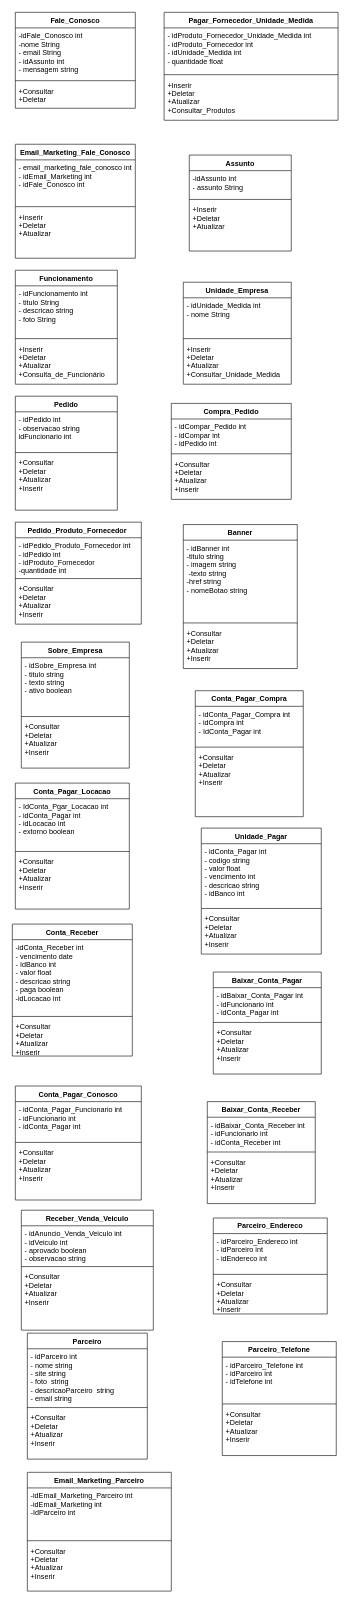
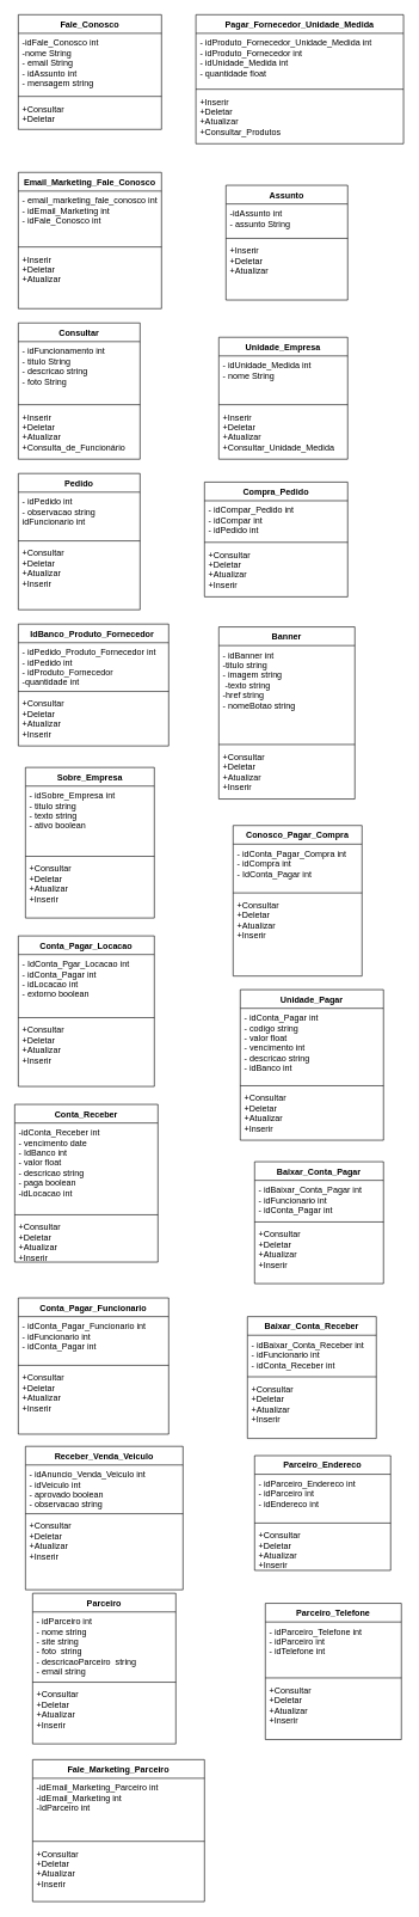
- <mxCell id="18" value="Funcionamento" style="swimlane;fontStyle=1;align=center;verticalAlign=top;childLayout=stackLayout;horizontal=1;startSize=26;horizontalStack=0;resizeParent=1;resizeParentMax=0;resizeLast=0;collapsible=1;marginBottom=0;" vertex="1" parent="1"><mxGeometry x="25" y="450" width="170" height="190" as="geometry" /></mxCell>
+ <mxCell id="18" value="Consultar" style="swimlane;fontStyle=1;align=center;verticalAlign=top;childLayout=stackLayout;horizontal=1;startSize=26;horizontalStack=0;resizeParent=1;resizeParentMax=0;resizeLast=0;collapsible=1;marginBottom=0;" vertex="1" parent="1"><mxGeometry x="25" y="450" width="170" height="190" as="geometry" /></mxCell>
- <mxCell id="34" value="Pedido_Produto_Fornecedor " style="swimlane;fontStyle=1;align=center;verticalAlign=top;childLayout=stackLayout;horizontal=1;startSize=26;horizontalStack=0;resizeParent=1;resizeParentMax=0;resizeLast=0;collapsible=1;marginBottom=0;" vertex="1" parent="1"><mxGeometry x="25" y="870" width="210" height="170" as="geometry" /></mxCell>
+ <mxCell id="34" value="IdBanco_Produto_Fornecedor " style="swimlane;fontStyle=1;align=center;verticalAlign=top;childLayout=stackLayout;horizontal=1;startSize=26;horizontalStack=0;resizeParent=1;resizeParentMax=0;resizeLast=0;collapsible=1;marginBottom=0;" vertex="1" parent="1"><mxGeometry x="25" y="870" width="210" height="170" as="geometry" /></mxCell>
- <mxCell id="46" value="Conta_Pagar_Compra" style="swimlane;fontStyle=1;align=center;verticalAlign=top;childLayout=stackLayout;horizontal=1;startSize=26;horizontalStack=0;resizeParent=1;resizeParentMax=0;resizeLast=0;collapsible=1;marginBottom=0;" vertex="1" parent="1"><mxGeometry x="325" y="1151" width="180" height="210" as="geometry" /></mxCell>
+ <mxCell id="46" value="Conosco_Pagar_Compra" style="swimlane;fontStyle=1;align=center;verticalAlign=top;childLayout=stackLayout;horizontal=1;startSize=26;horizontalStack=0;resizeParent=1;resizeParentMax=0;resizeLast=0;collapsible=1;marginBottom=0;" vertex="1" parent="1"><mxGeometry x="325" y="1151" width="180" height="210" as="geometry" /></mxCell>
- <mxCell id="66" value="Conta_Pagar_Conosco" style="swimlane;fontStyle=1;align=center;verticalAlign=top;childLayout=stackLayout;horizontal=1;startSize=26;horizontalStack=0;resizeParent=1;resizeParentMax=0;resizeLast=0;collapsible=1;marginBottom=0;" vertex="1" parent="1"><mxGeometry x="25" y="1810" width="210" height="190" as="geometry" /></mxCell>
+ <mxCell id="66" value="Conta_Pagar_Funcionario" style="swimlane;fontStyle=1;align=center;verticalAlign=top;childLayout=stackLayout;horizontal=1;startSize=26;horizontalStack=0;resizeParent=1;resizeParentMax=0;resizeLast=0;collapsible=1;marginBottom=0;" vertex="1" parent="1"><mxGeometry x="25" y="1810" width="210" height="190" as="geometry" /></mxCell>
- <mxCell id="90" value="Email_Marketing_Parceiro" style="swimlane;fontStyle=1;align=center;verticalAlign=top;childLayout=stackLayout;horizontal=1;startSize=26;horizontalStack=0;resizeParent=1;resizeParentMax=0;resizeLast=0;collapsible=1;marginBottom=0;" vertex="1" parent="1"><mxGeometry x="45" y="2454" width="240" height="198" as="geometry" /></mxCell>
+ <mxCell id="90" value="Fale_Marketing_Parceiro" style="swimlane;fontStyle=1;align=center;verticalAlign=top;childLayout=stackLayout;horizontal=1;startSize=26;horizontalStack=0;resizeParent=1;resizeParentMax=0;resizeLast=0;collapsible=1;marginBottom=0;" vertex="1" parent="1"><mxGeometry x="45" y="2454" width="240" height="198" as="geometry" /></mxCell>
